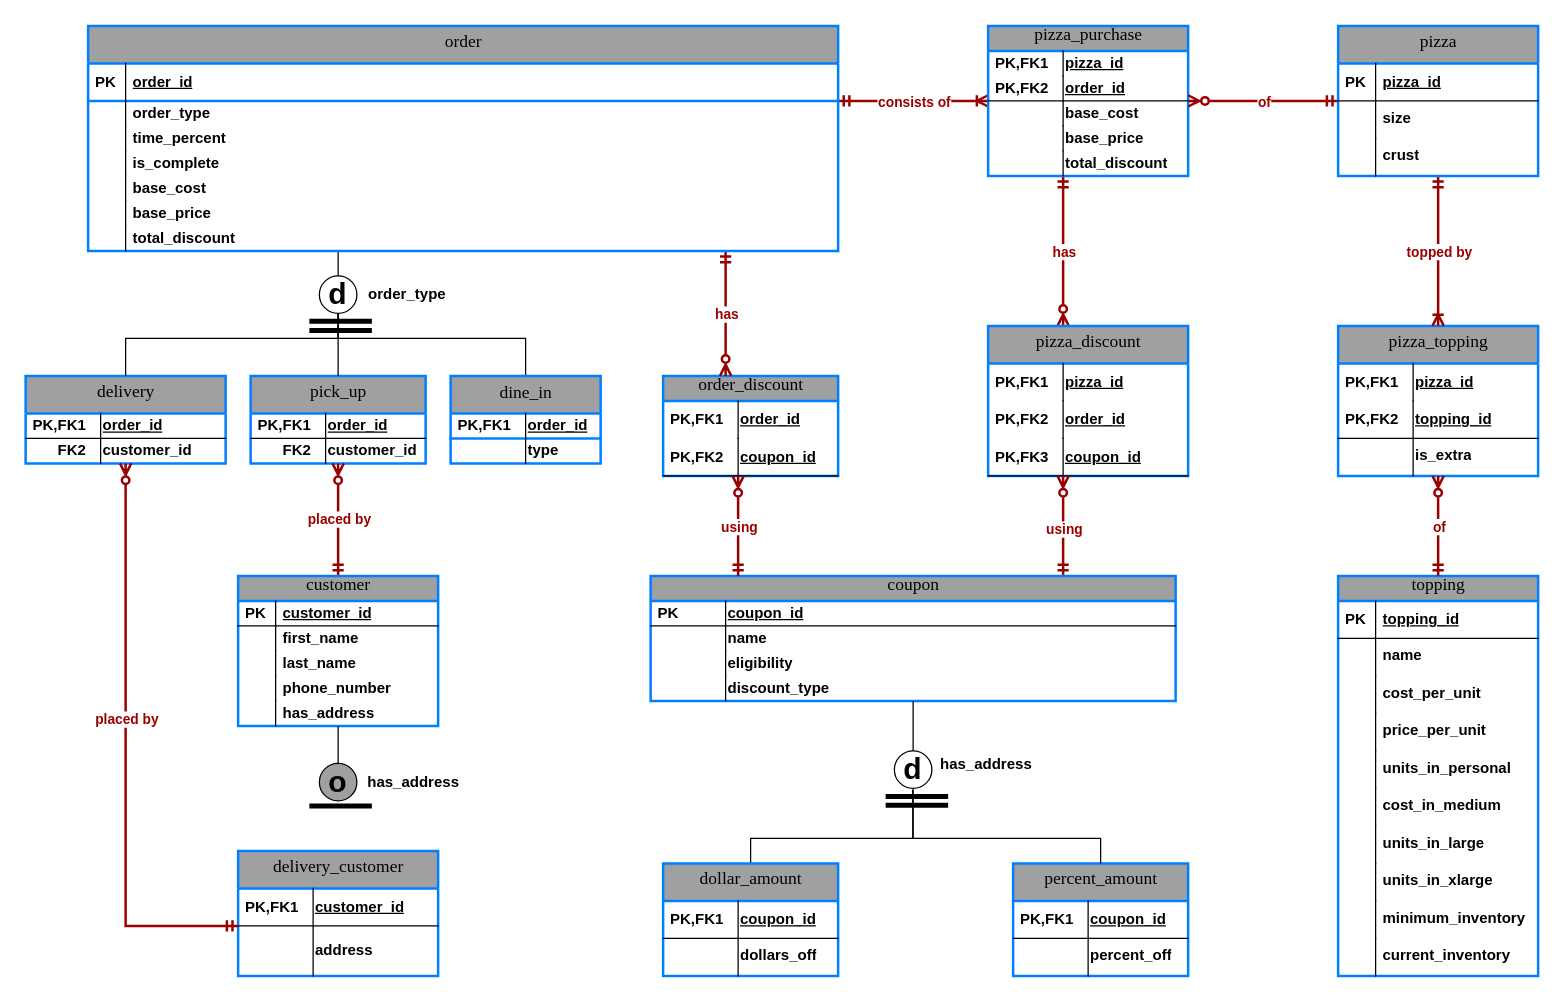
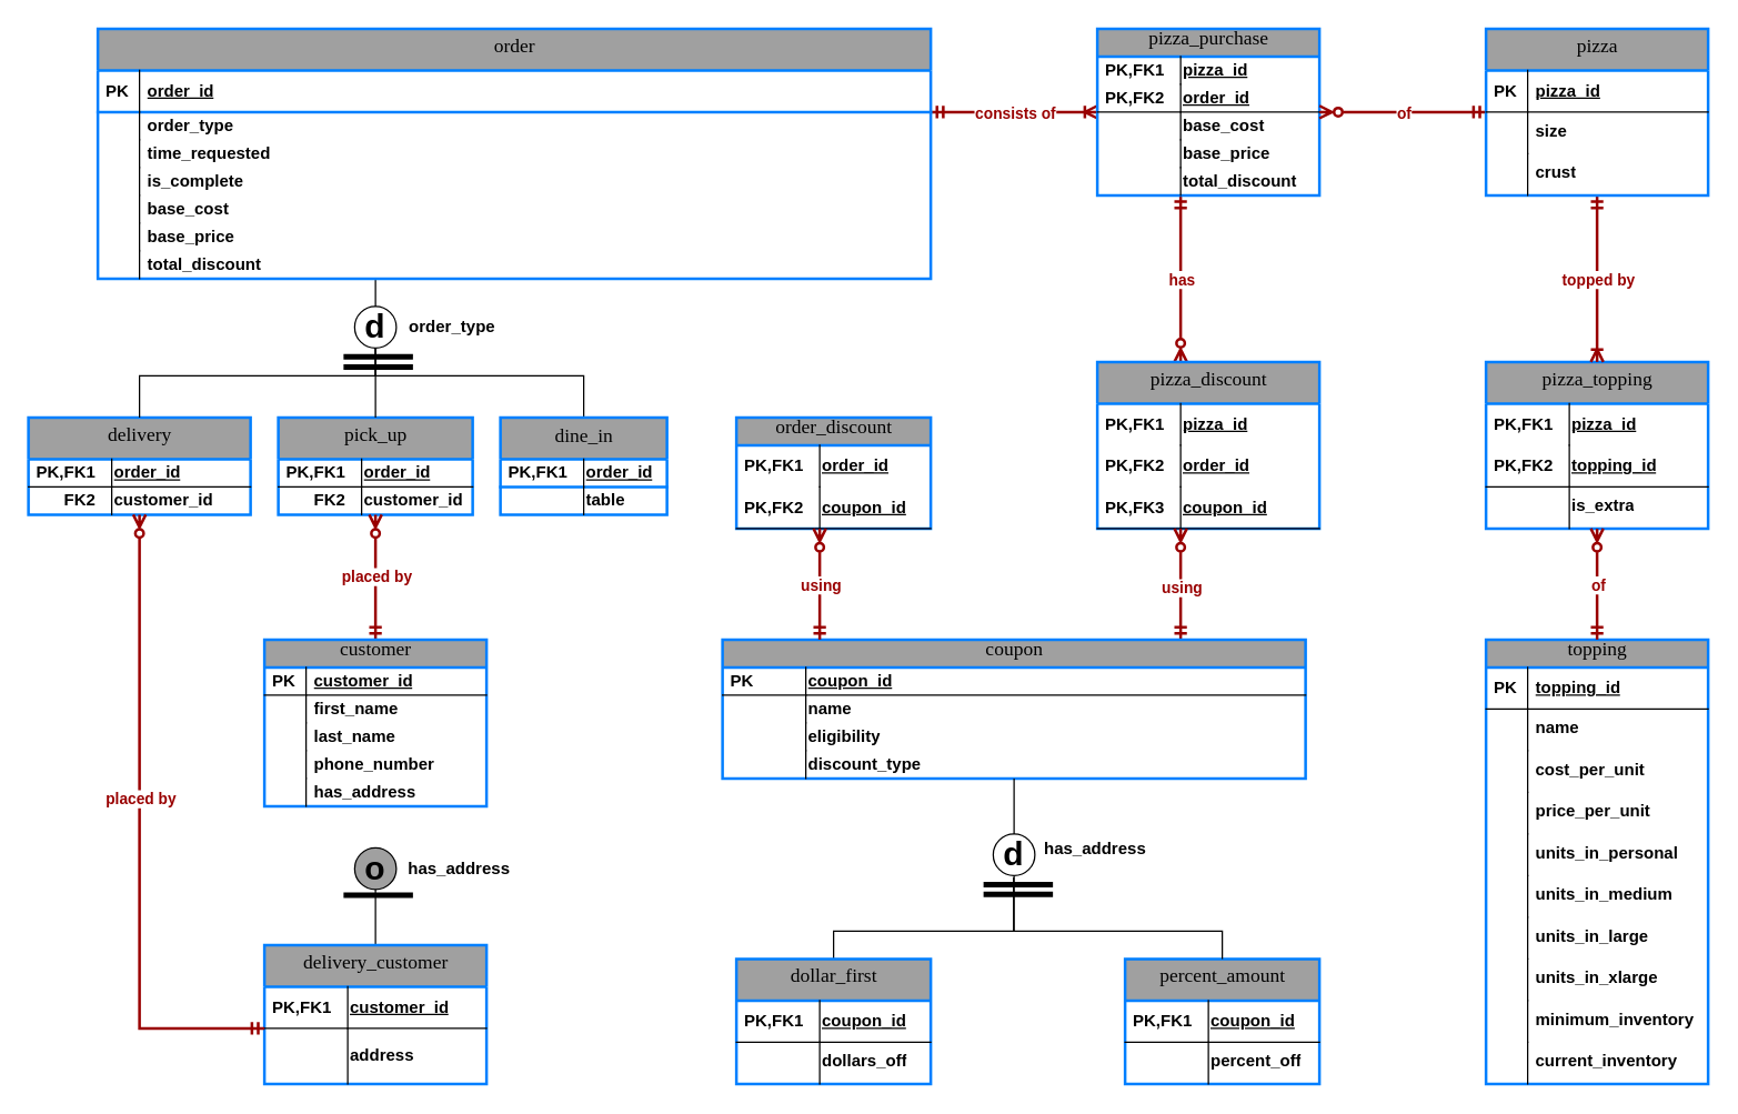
- <mxCell id="117" value="time_percent" style="shape=partialRectangle;top=0;left=0;right=0;bottom=0;html=1;align=left;verticalAlign=middle;fillColor=none;spacingLeft=34;spacingRight=4;whiteSpace=wrap;overflow=hidden;rotatable=1;points=[[0,0.5],[1,0.5]];portConstraint=eastwest;dropTarget=0;movable=1;resizable=1;deletable=1;editable=1;locked=0;connectable=1;comic=0;enumerate=0;fontStyle=1" parent="112" vertex="1"><mxGeometry y="80" width="600" height="20" as="geometry" /></mxCell>
+ <mxCell id="117" value="time_requested" style="shape=partialRectangle;top=0;left=0;right=0;bottom=0;html=1;align=left;verticalAlign=middle;fillColor=none;spacingLeft=34;spacingRight=4;whiteSpace=wrap;overflow=hidden;rotatable=1;points=[[0,0.5],[1,0.5]];portConstraint=eastwest;dropTarget=0;movable=1;resizable=1;deletable=1;editable=1;locked=0;connectable=1;comic=0;enumerate=0;fontStyle=1" parent="112" vertex="1"><mxGeometry y="80" width="600" height="20" as="geometry" /></mxCell>
- <mxCell id="104" style="rounded=0;orthogonalLoop=1;jettySize=auto;html=1;endArrow=ERzeroToMany;endFill=0;startArrow=ERmandOne;startFill=0;editable=1;movable=1;resizable=1;rotatable=1;deletable=1;locked=0;connectable=1;comic=0;enumerate=0;fontStyle=1;edgeStyle=orthogonalEdgeStyle;strokeColor=#990000;fontColor=#990000;strokeWidth=2;" parent="1" source="112" target="97" edge="1"><mxGeometry relative="1" as="geometry"><mxPoint x="1285" y="414" as="sourcePoint" /><mxPoint x="1290" y="520" as="targetPoint" /><Array as="points"><mxPoint x="580" y="220" /><mxPoint x="580" y="220" /></Array></mxGeometry></mxCell>
- <mxCell id="105" value="has" style="edgeLabel;html=1;align=center;verticalAlign=middle;resizable=1;points=[];editable=1;movable=1;rotatable=1;deletable=1;locked=0;connectable=1;comic=0;enumerate=0;fontStyle=1;fontColor=#990000;" parent="104" vertex="1" connectable="0"><mxGeometry relative="1" as="geometry"><mxPoint as="offset" /></mxGeometry></mxCell>
- <mxCell id="135" value="&lt;span&gt;type&lt;/span&gt;" style="shape=partialRectangle;top=0;left=0;right=0;bottom=0;html=1;align=left;verticalAlign=middle;fillColor=none;spacingLeft=60;spacingRight=4;whiteSpace=wrap;overflow=hidden;rotatable=1;points=[[0,0.5],[1,0.5]];portConstraint=eastwest;dropTarget=0;editable=1;movable=1;resizable=1;deletable=1;locked=0;connectable=1;comic=0;enumerate=0;strokeWidth=1;fontStyle=1" parent="132" vertex="1"><mxGeometry y="50" width="120" height="20" as="geometry" /></mxCell>
+ <mxCell id="135" value="&lt;span&gt;table&lt;/span&gt;" style="shape=partialRectangle;top=0;left=0;right=0;bottom=0;html=1;align=left;verticalAlign=middle;fillColor=none;spacingLeft=60;spacingRight=4;whiteSpace=wrap;overflow=hidden;rotatable=1;points=[[0,0.5],[1,0.5]];portConstraint=eastwest;dropTarget=0;editable=1;movable=1;resizable=1;deletable=1;locked=0;connectable=1;comic=0;enumerate=0;strokeWidth=1;fontStyle=1" parent="132" vertex="1"><mxGeometry y="50" width="120" height="20" as="geometry" /></mxCell>
- <mxCell id="106" style="rounded=0;orthogonalLoop=1;jettySize=auto;html=1;endArrow=none;endFill=0;exitX=0.5;exitY=0;exitDx=0;exitDy=0;editable=1;movable=1;resizable=1;rotatable=1;deletable=1;locked=0;connectable=1;comic=0;enumerate=0;edgeStyle=orthogonalEdgeStyle;fontStyle=1;entryX=0.5;entryY=1;entryDx=0;entryDy=0;" parent="1" source="144" target="61" edge="1"><mxGeometry relative="1" as="geometry"><mxPoint x="1950" y="830" as="sourcePoint" /><mxPoint x="2005" y="880" as="targetPoint" /><Array as="points"><mxPoint x="270" y="630" /><mxPoint x="270" y="630" /></Array></mxGeometry></mxCell>
- <mxCell id="49" value="cost_in_medium" style="shape=partialRectangle;top=0;left=0;right=0;bottom=0;html=1;align=left;verticalAlign=top;fillColor=none;spacingLeft=34;spacingRight=4;whiteSpace=wrap;overflow=hidden;rotatable=1;points=[[0,0.5],[1,0.5]];portConstraint=eastwest;dropTarget=0;editable=1;movable=1;resizable=1;deletable=1;locked=0;connectable=1;comic=0;enumerate=0;fontStyle=1" parent="38" vertex="1"><mxGeometry y="170" width="160" height="30" as="geometry" /></mxCell>
+ <mxCell id="49" value="units_in_medium" style="shape=partialRectangle;top=0;left=0;right=0;bottom=0;html=1;align=left;verticalAlign=top;fillColor=none;spacingLeft=34;spacingRight=4;whiteSpace=wrap;overflow=hidden;rotatable=1;points=[[0,0.5],[1,0.5]];portConstraint=eastwest;dropTarget=0;editable=1;movable=1;resizable=1;deletable=1;locked=0;connectable=1;comic=0;enumerate=0;fontStyle=1" parent="38" vertex="1"><mxGeometry y="170" width="160" height="30" as="geometry" /></mxCell>
+ <mxCell id="72" style="rounded=0;orthogonalLoop=1;jettySize=auto;html=1;endArrow=none;endFill=0;entryX=0.5;entryY=1;entryDx=0;entryDy=0;editable=1;movable=1;resizable=1;rotatable=1;deletable=1;locked=0;connectable=1;comic=0;enumerate=0;exitX=0.5;exitY=0;exitDx=0;exitDy=0;edgeStyle=orthogonalEdgeStyle;fontStyle=1" parent="1" source="127" target="144" edge="1"><mxGeometry relative="1" as="geometry"><mxPoint x="1900" y="880" as="targetPoint" /><mxPoint x="2016.176" y="910" as="sourcePoint" /><Array as="points"><mxPoint x="270" y="670" /><mxPoint x="270" y="670" /></Array></mxGeometry></mxCell>
- <mxCell id="107" value="dollar_amount" style="swimlane;html=1;fontStyle=0;childLayout=stackLayout;horizontal=1;startSize=30;fillColor=#a0a0a0;horizontalStack=0;resizeParent=1;resizeLast=0;collapsible=1;marginBottom=0;swimlaneFillColor=#ffffff;align=center;rounded=0;shadow=0;comic=0;labelBackgroundColor=none;strokeWidth=2;fontFamily=Verdana;fontSize=14;editable=1;movable=1;resizable=1;rotatable=1;deletable=1;locked=0;connectable=1;enumerate=0;strokeColor=#007FFF;fontColor=#000000;spacing=2;spacingBottom=5;" parent="1" vertex="1"><mxGeometry x="530" y="690" width="140" height="90" as="geometry" /></mxCell>
+ <mxCell id="107" value="dollar_first" style="swimlane;html=1;fontStyle=0;childLayout=stackLayout;horizontal=1;startSize=30;fillColor=#a0a0a0;horizontalStack=0;resizeParent=1;resizeLast=0;collapsible=1;marginBottom=0;swimlaneFillColor=#ffffff;align=center;rounded=0;shadow=0;comic=0;labelBackgroundColor=none;strokeWidth=2;fontFamily=Verdana;fontSize=14;editable=1;movable=1;resizable=1;rotatable=1;deletable=1;locked=0;connectable=1;enumerate=0;strokeColor=#007FFF;fontColor=#000000;spacing=2;spacingBottom=5;" parent="1" vertex="1"><mxGeometry x="530" y="690" width="140" height="90" as="geometry" /></mxCell>
